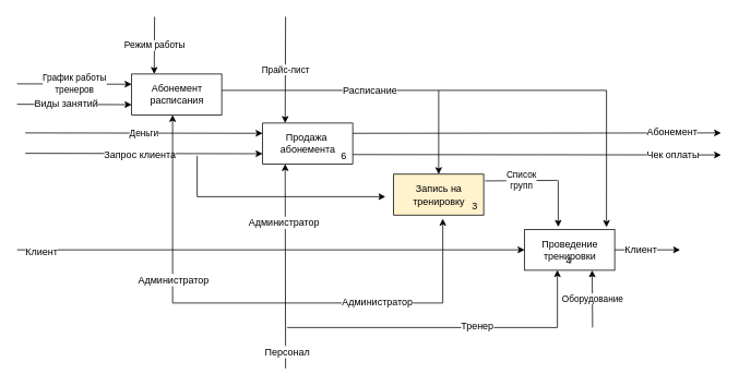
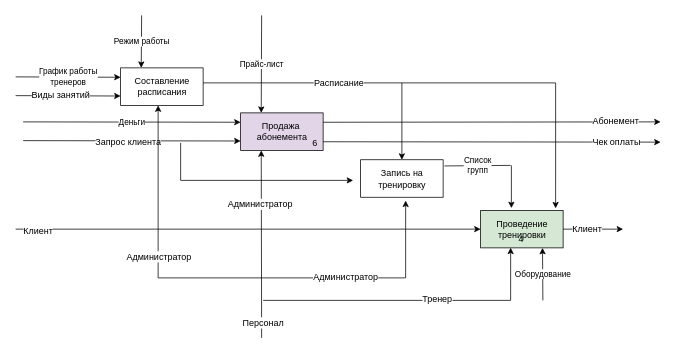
- <mxCell id="2" value="Абонемент&lt;br&gt;расписания" style="html=1;" vertex="1" parent="1"><mxGeometry x="160" y="90" width="110" height="50" as="geometry" /></mxCell>
+ <mxCell id="2" value="Составление&lt;br&gt;расписания" style="html=1;" vertex="1" parent="1"><mxGeometry x="160" y="90" width="110" height="50" as="geometry" /></mxCell>
- <mxCell id="3" value="Продажа&amp;nbsp;&lt;br&gt;абонемента" style="html=1;" vertex="1" parent="1"><mxGeometry x="320" y="150" width="110" height="50" as="geometry" /></mxCell>
+ <mxCell id="3" value="Продажа&amp;nbsp;&lt;br&gt;абонемента" style="html=1;fillColor=#e1d5e7;" vertex="1" parent="1"><mxGeometry x="320" y="150" width="110" height="50" as="geometry" /></mxCell>
- <mxCell id="4" value="Запись на&lt;br&gt;тренировку" style="html=1;fillColor=#fff2cc;" vertex="1" parent="1"><mxGeometry x="480" y="212.5" width="110" height="50" as="geometry" /></mxCell>
+ <mxCell id="4" value="Запись на&lt;br&gt;тренировку" style="html=1;" vertex="1" parent="1"><mxGeometry x="480" y="212.5" width="110" height="50" as="geometry" /></mxCell>
- <mxCell id="7" value="3" style="text;strokeColor=none;fillColor=none;align=left;verticalAlign=top;spacingLeft=4;spacingRight=4;overflow=hidden;rotatable=0;points=[[0,0.5],[1,0.5]];portConstraint=eastwest;" vertex="1" parent="1"><mxGeometry x="570" y="237.5" width="20" height="23" as="geometry" /></mxCell>
- <mxCell id="5" value="Проведение&lt;br&gt;тренировки" style="html=1;" vertex="1" parent="1"><mxGeometry x="640" y="280" width="110" height="50" as="geometry" /></mxCell>
+ <mxCell id="5" value="Проведение&lt;br&gt;тренировки" style="html=1;fillColor=#d5e8d4;" vertex="1" parent="1"><mxGeometry x="640" y="280" width="110" height="50" as="geometry" /></mxCell>
